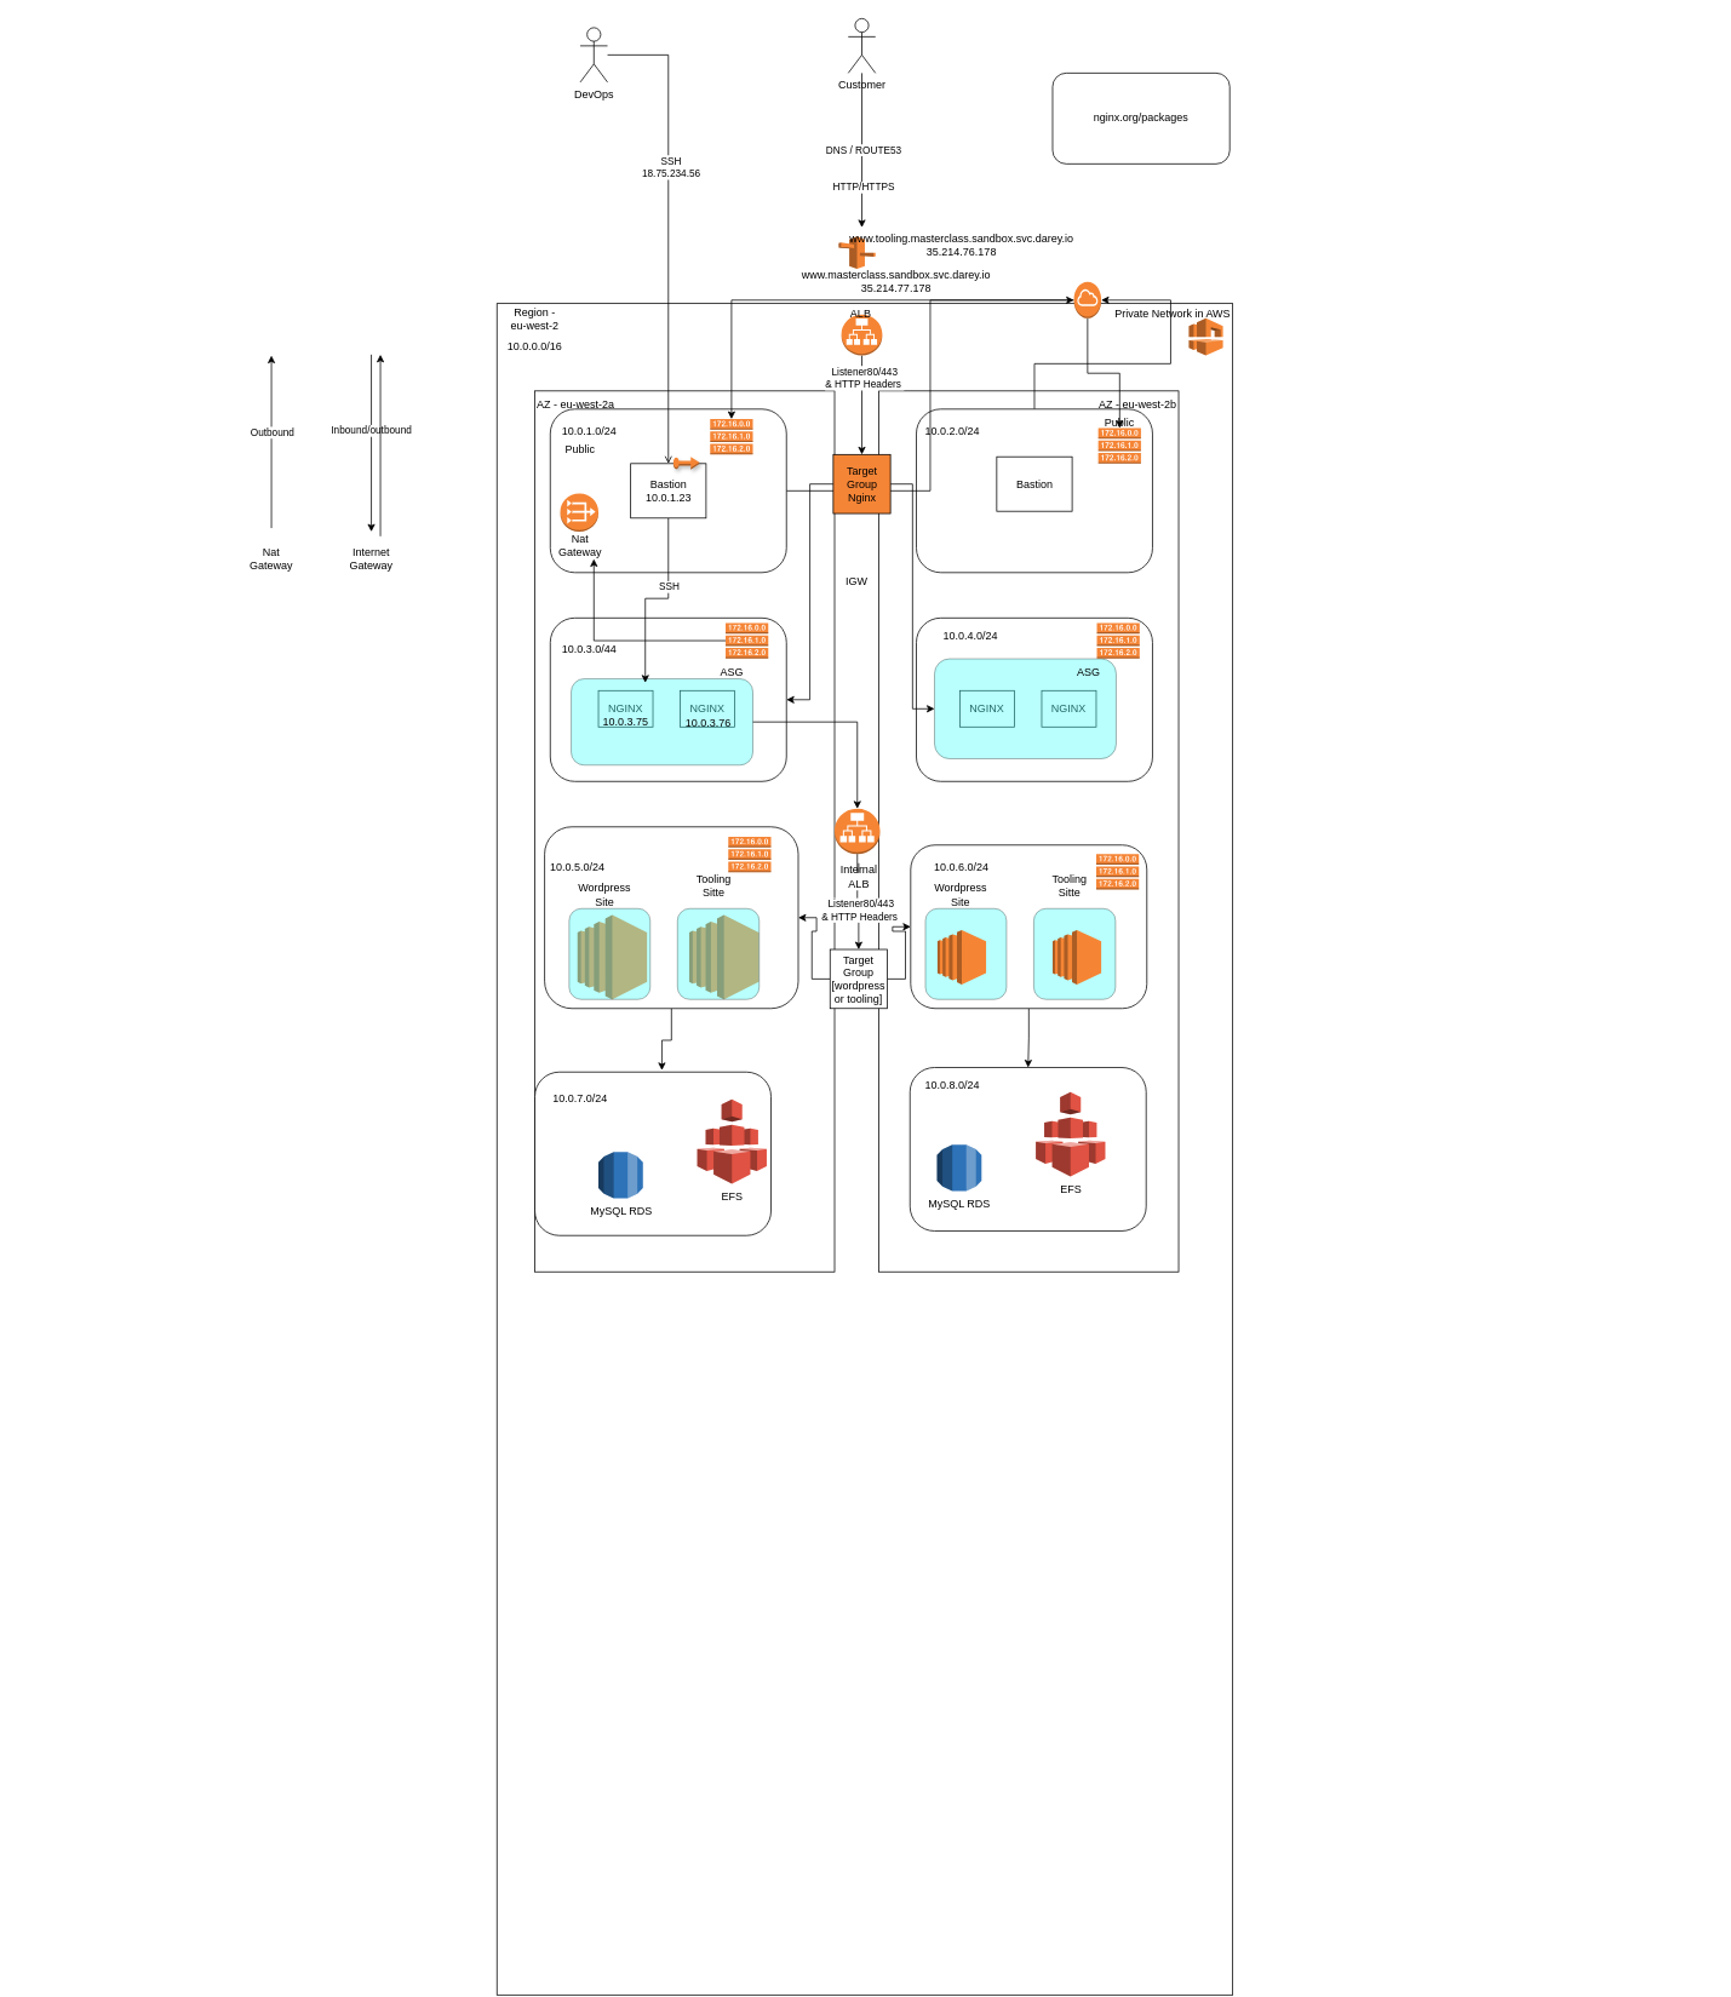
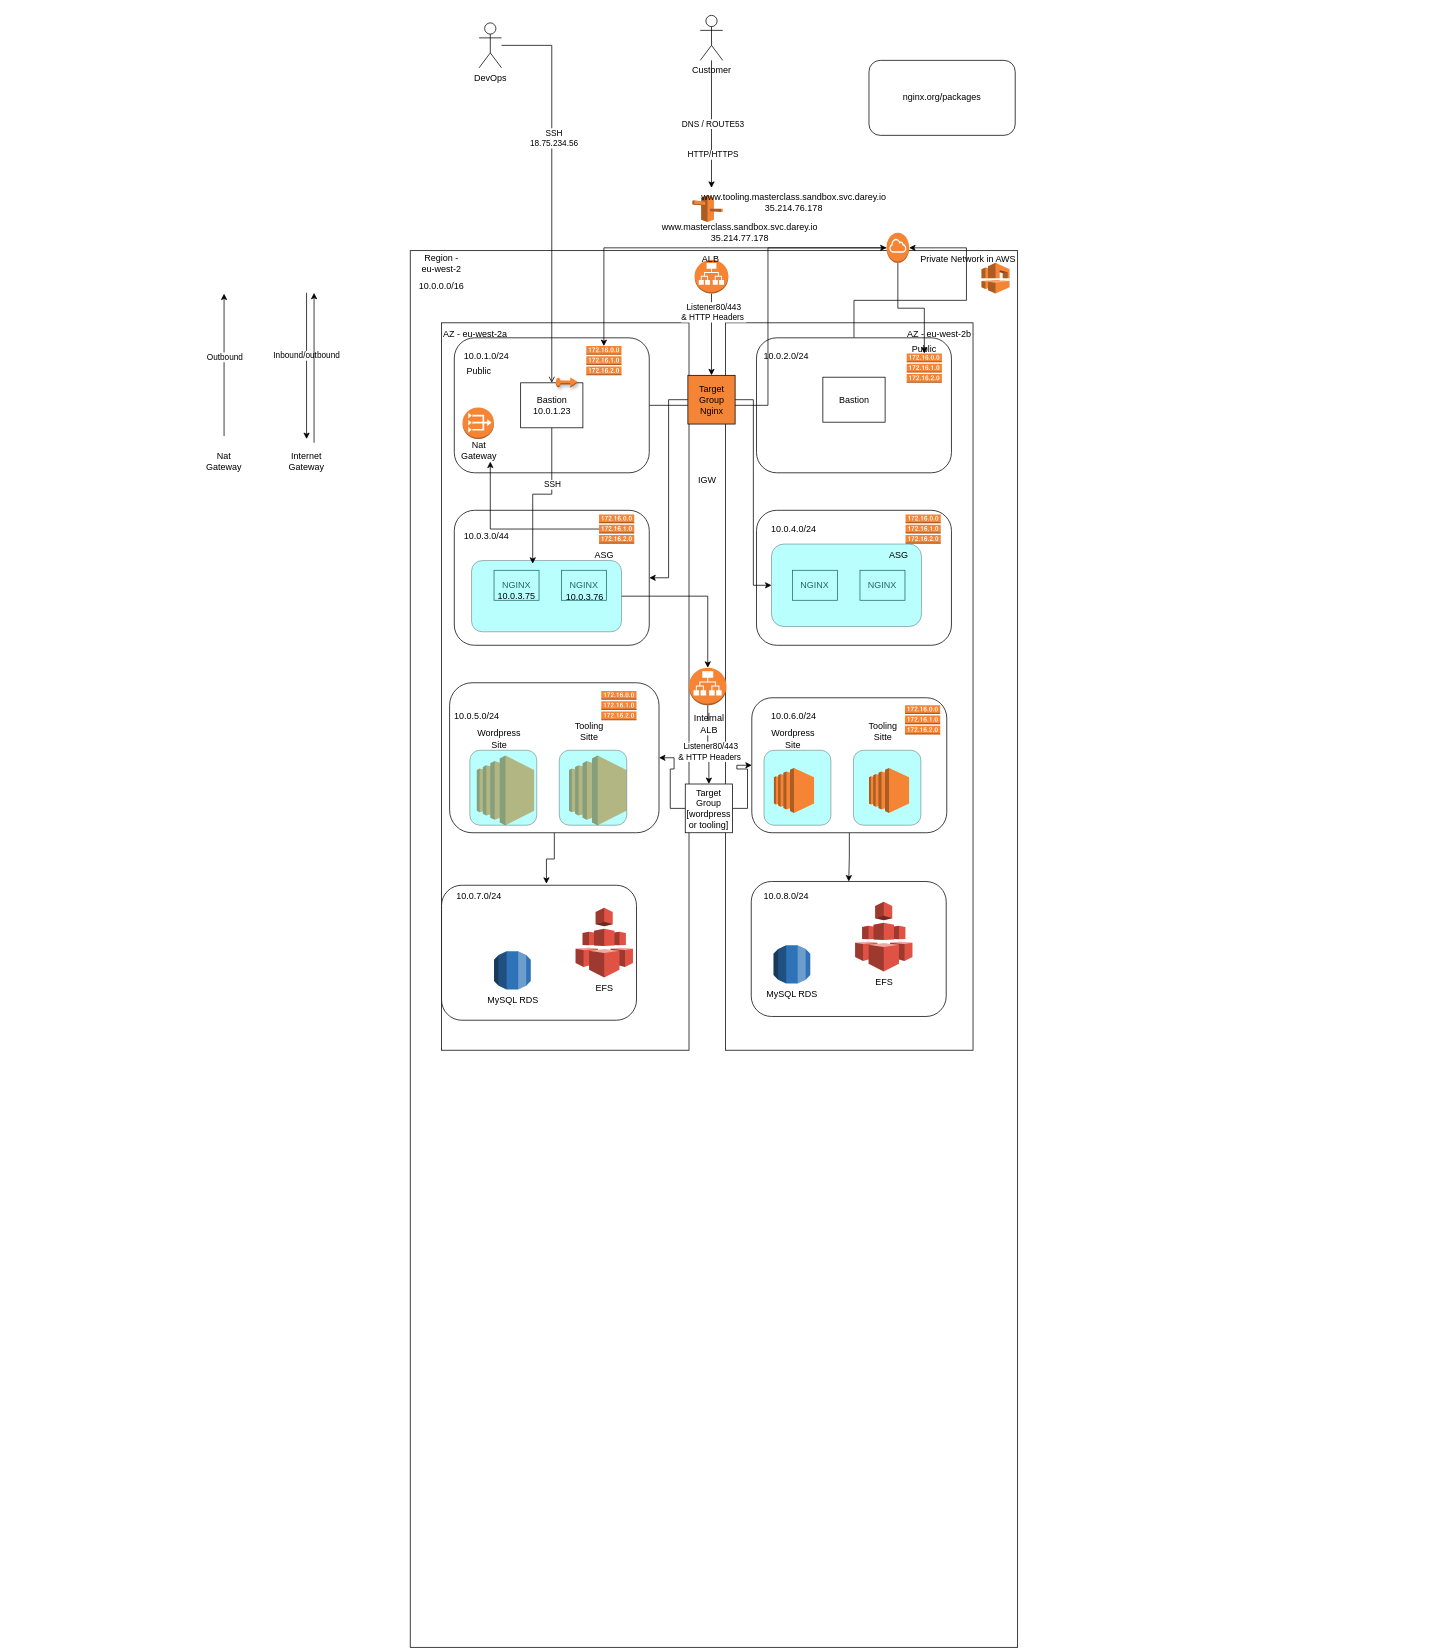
- <mxCell id="31" value="10.0.4.0/24" style="text;html=1;strokeColor=none;fillColor=none;align=center;verticalAlign=middle;whiteSpace=wrap;rounded=0;" parent="1" vertex="1"><mxGeometry x="1038" y="685" width="60" height="30" as="geometry" /></mxCell>
+ <mxCell id="31" value="10.0.4.0/24" style="text;html=1;strokeColor=none;fillColor=none;align=center;verticalAlign=middle;whiteSpace=wrap;rounded=0;" parent="1" vertex="1"><mxGeometry x="1028" y="690" width="60" height="30" as="geometry" /></mxCell>
- <mxCell id="35" value="10.0.7.0/24" style="text;html=1;strokeColor=none;fillColor=none;align=center;verticalAlign=middle;whiteSpace=wrap;rounded=0;" parent="1" vertex="1"><mxGeometry x="608" y="1195" width="60" height="30" as="geometry" /></mxCell>
+ <mxCell id="35" value="10.0.7.0/24" style="text;html=1;strokeColor=none;fillColor=none;align=center;verticalAlign=middle;whiteSpace=wrap;rounded=0;" parent="1" vertex="1"><mxGeometry x="608" y="1180" width="60" height="30" as="geometry" /></mxCell>
